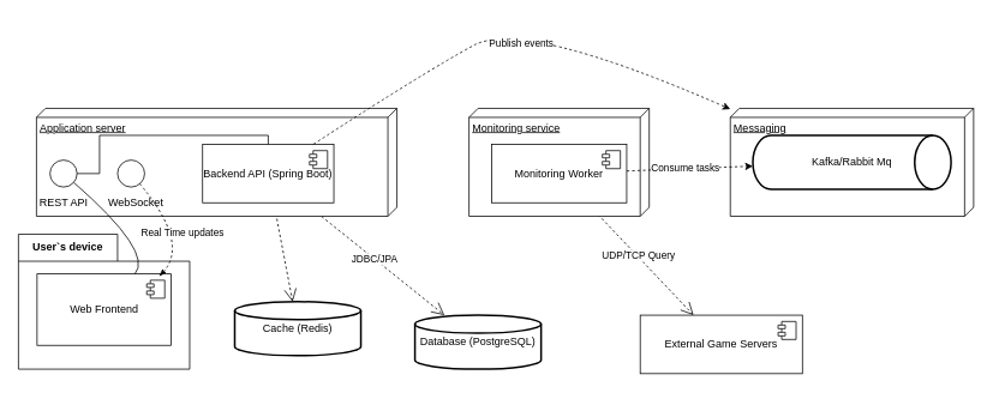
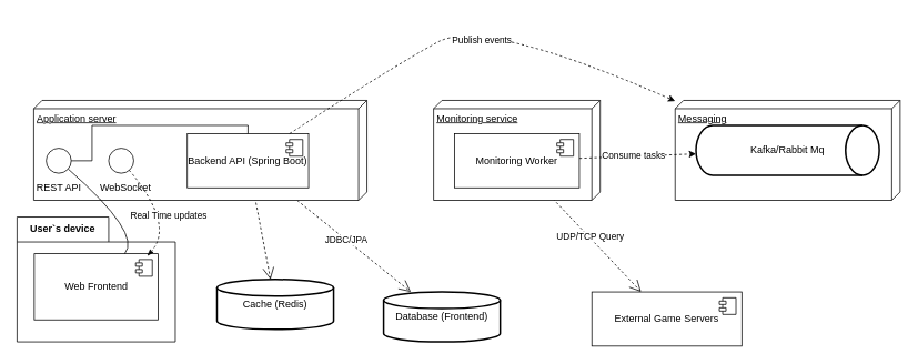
- <mxCell id="7" value="Database (PostgreSQL)" style="strokeWidth=2;html=1;shape=mxgraph.flowchart.database;whiteSpace=wrap;" vertex="1" parent="1"><mxGeometry x="460" y="350" width="140" height="60" as="geometry" /></mxCell>
+ <mxCell id="7" value="Database (Frontend)" style="strokeWidth=2;html=1;shape=mxgraph.flowchart.database;whiteSpace=wrap;" vertex="1" parent="1"><mxGeometry x="460" y="350" width="140" height="60" as="geometry" /></mxCell>
